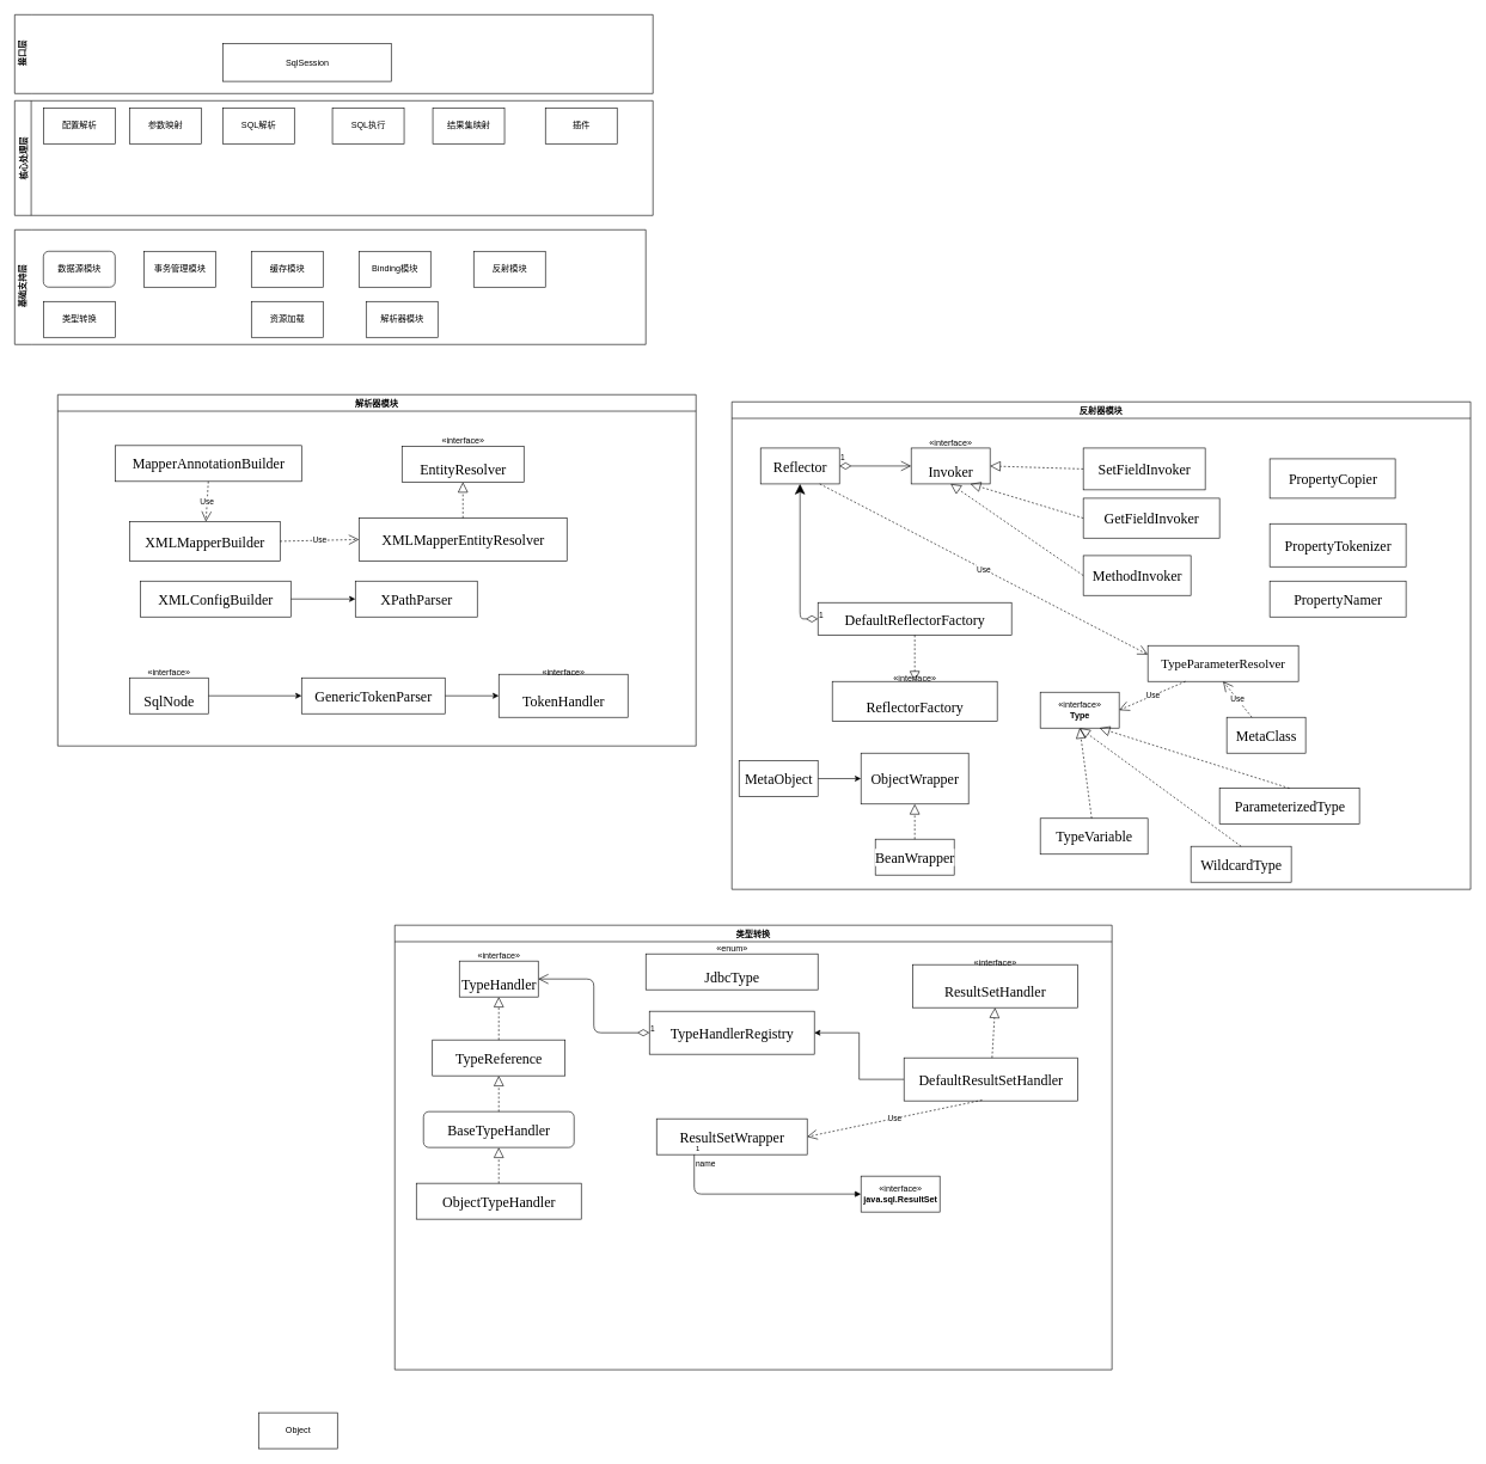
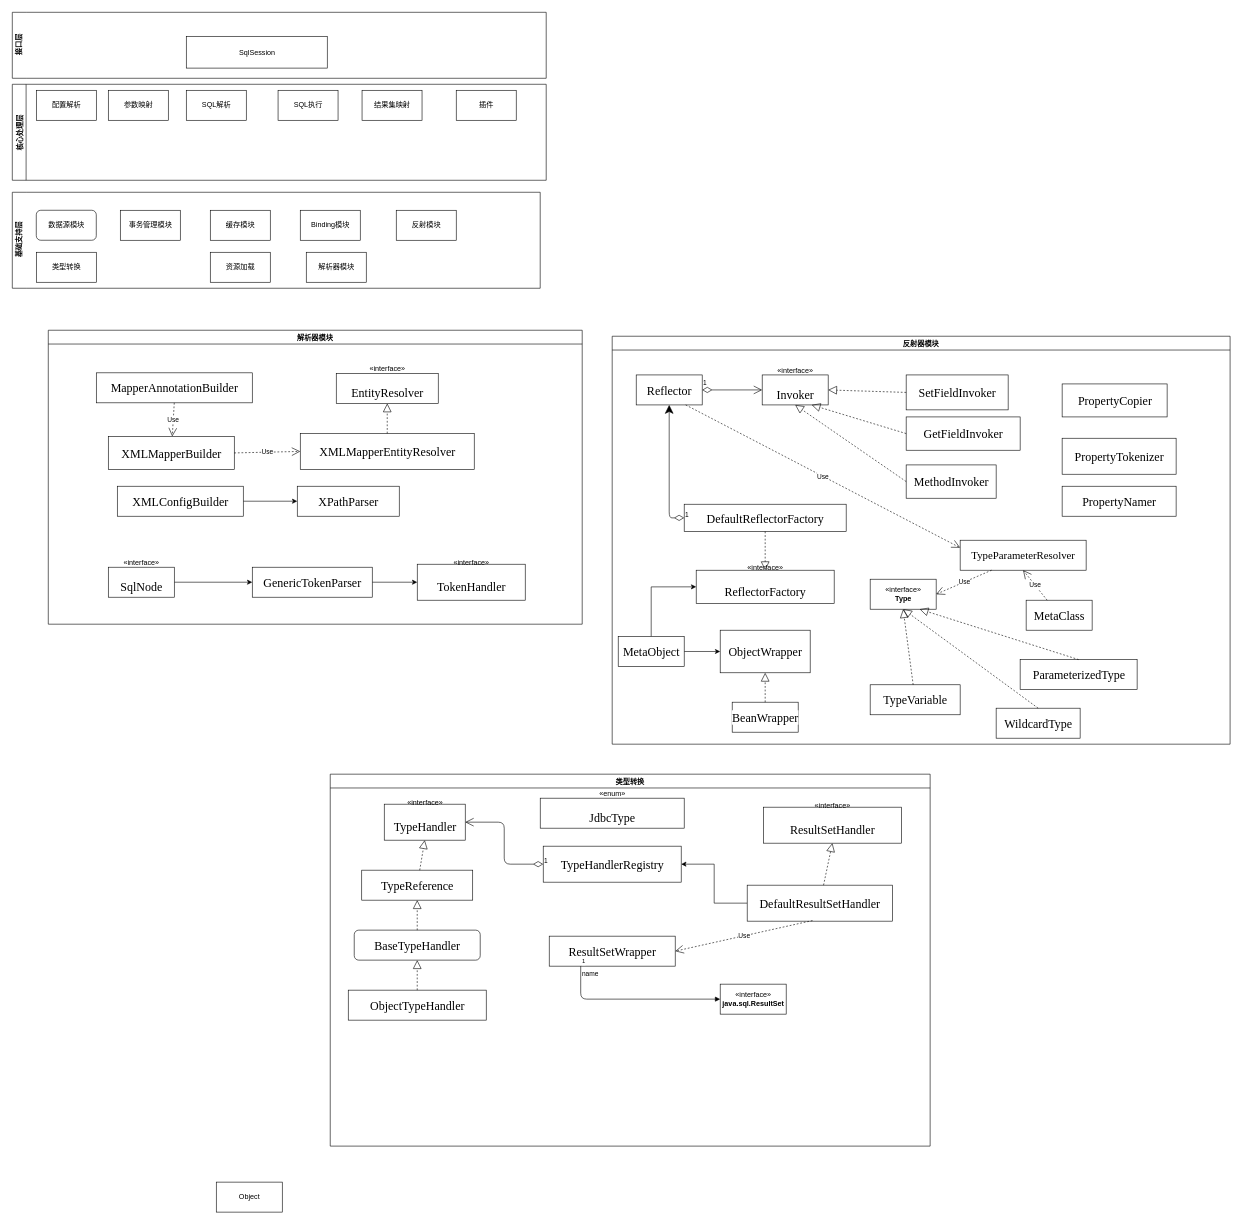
+ <mxCell id="63" style="edgeStyle=orthogonalEdgeStyle;rounded=0;orthogonalLoop=1;jettySize=auto;html=1;exitX=0.5;exitY=0;exitDx=0;exitDy=0;entryX=0;entryY=0.5;entryDx=0;entryDy=0;" edge="1" parent="36" source="65" target="46"><mxGeometry relative="1" as="geometry" /></mxCell>
- <mxCell id="72" value="«interface»&lt;br&gt;&lt;pre style=&quot;background-color: rgb(255 , 255 , 255) ; font-family: &amp;#34;consolas&amp;#34; ; font-size: 15pt&quot;&gt;TypeHandler&lt;/pre&gt;" style="html=1;" vertex="1" parent="71"><mxGeometry x="90" y="50" width="110" height="50" as="geometry" /></mxCell>
+ <mxCell id="72" value="«interface»&lt;br&gt;&lt;pre style=&quot;background-color: rgb(255 , 255 , 255) ; font-family: &amp;#34;consolas&amp;#34; ; font-size: 15pt&quot;&gt;TypeHandler&lt;/pre&gt;" style="html=1;" vertex="1" parent="71"><mxGeometry x="90" y="50" width="135" height="60" as="geometry" /></mxCell>
- <mxCell id="85" value="&lt;pre style=&quot;background-color: rgb(255 , 255 , 255) ; font-family: &amp;#34;consolas&amp;#34; ; font-size: 15pt&quot;&gt;DefaultResultSetHandler&lt;/pre&gt;" style="html=1;" vertex="1" parent="71"><mxGeometry x="710" y="185" width="242" height="60" as="geometry" /></mxCell>
+ <mxCell id="85" value="&lt;pre style=&quot;background-color: rgb(255 , 255 , 255) ; font-family: &amp;#34;consolas&amp;#34; ; font-size: 15pt&quot;&gt;DefaultResultSetHandler&lt;/pre&gt;" style="html=1;" vertex="1" parent="71"><mxGeometry x="695" y="185" width="242" height="60" as="geometry" /></mxCell>
